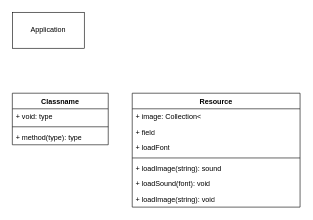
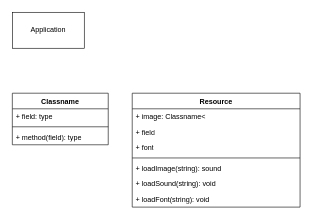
- <mxCell id="4" value="+ void: type" style="text;strokeColor=none;fillColor=none;align=left;verticalAlign=top;spacingLeft=4;spacingRight=4;overflow=hidden;rotatable=0;points=[[0,0.5],[1,0.5]];portConstraint=eastwest;whiteSpace=wrap;html=1;" vertex="1" parent="3"><mxGeometry y="26" width="160" height="26" as="geometry" /></mxCell>
+ <mxCell id="4" value="+ field: type" style="text;strokeColor=none;fillColor=none;align=left;verticalAlign=top;spacingLeft=4;spacingRight=4;overflow=hidden;rotatable=0;points=[[0,0.5],[1,0.5]];portConstraint=eastwest;whiteSpace=wrap;html=1;" vertex="1" parent="3"><mxGeometry y="26" width="160" height="26" as="geometry" /></mxCell>
- <mxCell id="8" value="+ image: Collection&amp;lt;" style="text;strokeColor=none;fillColor=none;align=left;verticalAlign=top;spacingLeft=4;spacingRight=4;overflow=hidden;rotatable=0;points=[[0,0.5],[1,0.5]];portConstraint=eastwest;whiteSpace=wrap;html=1;" vertex="1" parent="7"><mxGeometry y="26" width="280" height="26" as="geometry" /></mxCell>
+ <mxCell id="8" value="+ image: Classname&amp;lt;" style="text;strokeColor=none;fillColor=none;align=left;verticalAlign=top;spacingLeft=4;spacingRight=4;overflow=hidden;rotatable=0;points=[[0,0.5],[1,0.5]];portConstraint=eastwest;whiteSpace=wrap;html=1;" vertex="1" parent="7"><mxGeometry y="26" width="280" height="26" as="geometry" /></mxCell>
- <mxCell id="6" value="+ method(type): type" style="text;strokeColor=none;fillColor=none;align=left;verticalAlign=top;spacingLeft=4;spacingRight=4;overflow=hidden;rotatable=0;points=[[0,0.5],[1,0.5]];portConstraint=eastwest;whiteSpace=wrap;html=1;" vertex="1" parent="3"><mxGeometry y="60" width="160" height="26" as="geometry" /></mxCell>
+ <mxCell id="6" value="+ method(field): type" style="text;strokeColor=none;fillColor=none;align=left;verticalAlign=top;spacingLeft=4;spacingRight=4;overflow=hidden;rotatable=0;points=[[0,0.5],[1,0.5]];portConstraint=eastwest;whiteSpace=wrap;html=1;" vertex="1" parent="3"><mxGeometry y="60" width="160" height="26" as="geometry" /></mxCell>
- <mxCell id="10" value="+ loadFont" style="text;strokeColor=none;fillColor=none;align=left;verticalAlign=top;spacingLeft=4;spacingRight=4;overflow=hidden;rotatable=0;points=[[0,0.5],[1,0.5]];portConstraint=eastwest;whiteSpace=wrap;html=1;" vertex="1" parent="7"><mxGeometry y="78" width="280" height="26" as="geometry" /></mxCell>
+ <mxCell id="10" value="+ font" style="text;strokeColor=none;fillColor=none;align=left;verticalAlign=top;spacingLeft=4;spacingRight=4;overflow=hidden;rotatable=0;points=[[0,0.5],[1,0.5]];portConstraint=eastwest;whiteSpace=wrap;html=1;" vertex="1" parent="7"><mxGeometry y="78" width="280" height="26" as="geometry" /></mxCell>
- <mxCell id="13" value="+ loadSound(font): void" style="text;strokeColor=none;fillColor=none;align=left;verticalAlign=top;spacingLeft=4;spacingRight=4;overflow=hidden;rotatable=0;points=[[0,0.5],[1,0.5]];portConstraint=eastwest;whiteSpace=wrap;html=1;" vertex="1" parent="7"><mxGeometry y="138" width="280" height="26" as="geometry" /></mxCell>
+ <mxCell id="13" value="+ loadSound(string): void" style="text;strokeColor=none;fillColor=none;align=left;verticalAlign=top;spacingLeft=4;spacingRight=4;overflow=hidden;rotatable=0;points=[[0,0.5],[1,0.5]];portConstraint=eastwest;whiteSpace=wrap;html=1;" vertex="1" parent="7"><mxGeometry y="138" width="280" height="26" as="geometry" /></mxCell>
- <mxCell id="14" value="+ loadImage(string): void" style="text;strokeColor=none;fillColor=none;align=left;verticalAlign=top;spacingLeft=4;spacingRight=4;overflow=hidden;rotatable=0;points=[[0,0.5],[1,0.5]];portConstraint=eastwest;whiteSpace=wrap;html=1;" vertex="1" parent="7"><mxGeometry y="164" width="280" height="26" as="geometry" /></mxCell>
+ <mxCell id="14" value="+ loadFont(string): void" style="text;strokeColor=none;fillColor=none;align=left;verticalAlign=top;spacingLeft=4;spacingRight=4;overflow=hidden;rotatable=0;points=[[0,0.5],[1,0.5]];portConstraint=eastwest;whiteSpace=wrap;html=1;" vertex="1" parent="7"><mxGeometry y="164" width="280" height="26" as="geometry" /></mxCell>
